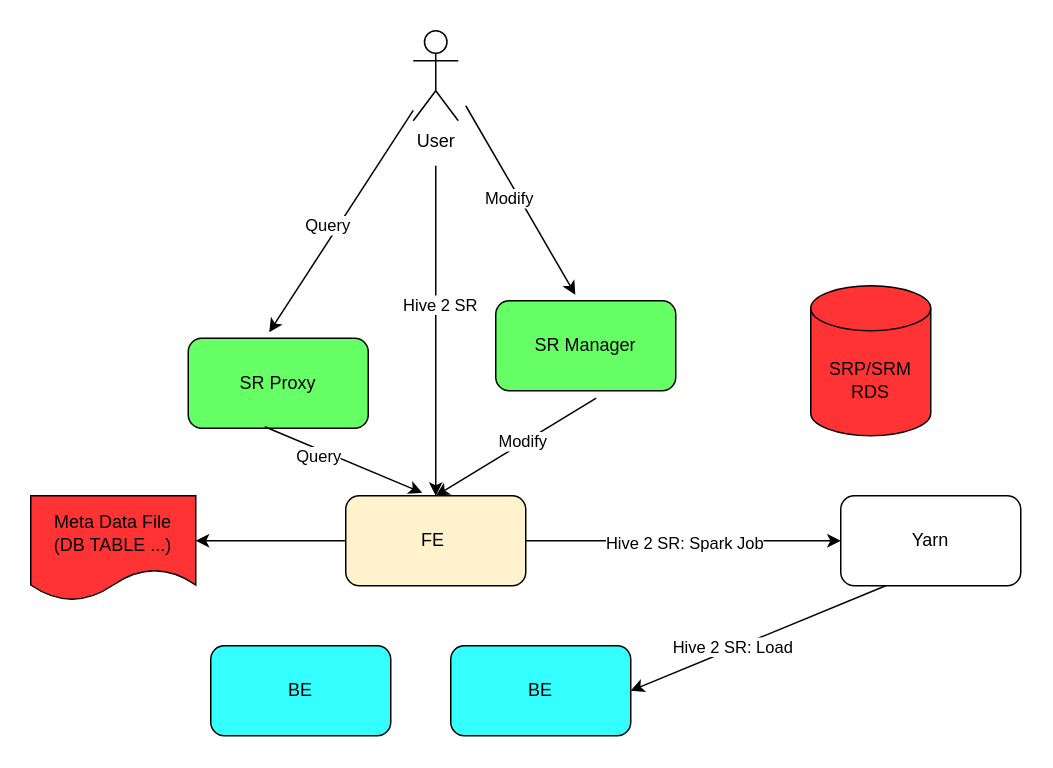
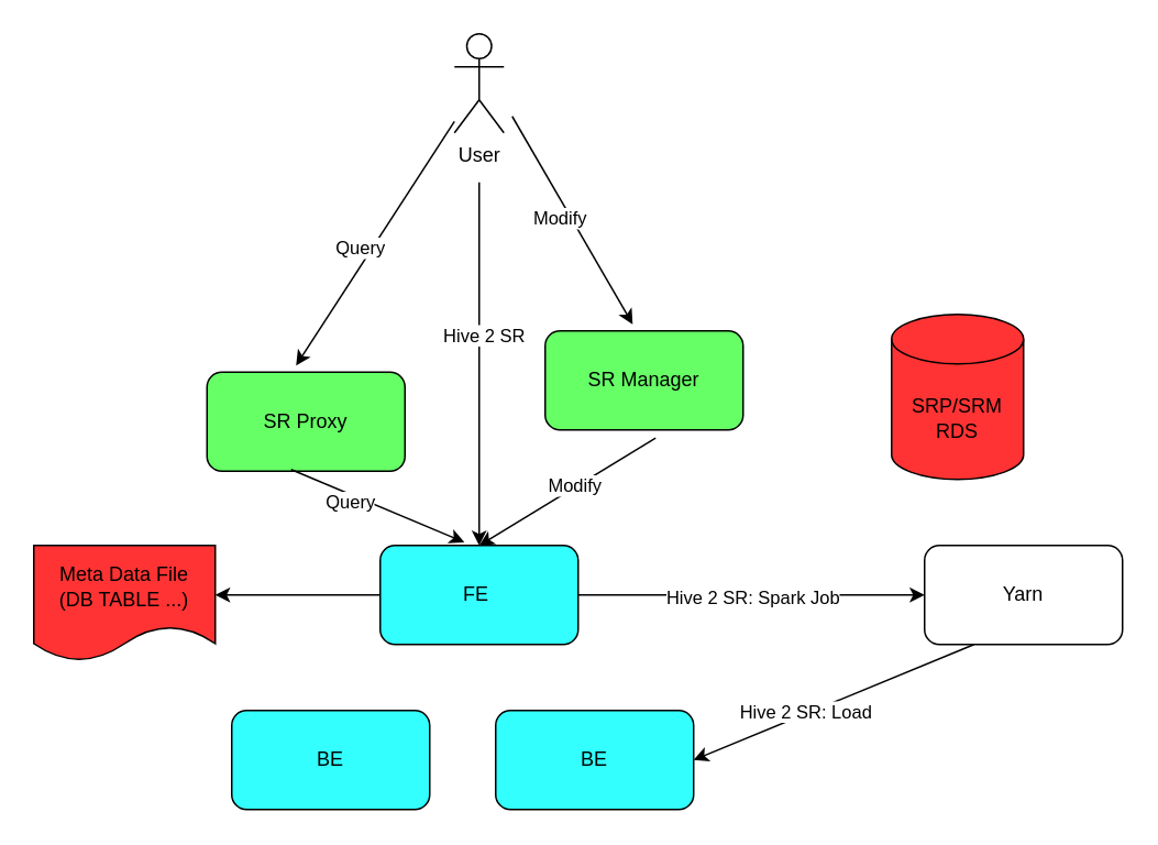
- <mxCell id="5" value="FE&amp;nbsp;" style="rounded=1;whiteSpace=wrap;html=1;fillColor=#fff2cc;" vertex="1" parent="1"><mxGeometry x="230" y="330" width="120" height="60" as="geometry" /></mxCell>
+ <mxCell id="5" value="FE&amp;nbsp;" style="rounded=1;whiteSpace=wrap;html=1;fillColor=#33FFFF;" vertex="1" parent="1"><mxGeometry x="230" y="330" width="120" height="60" as="geometry" /></mxCell>
